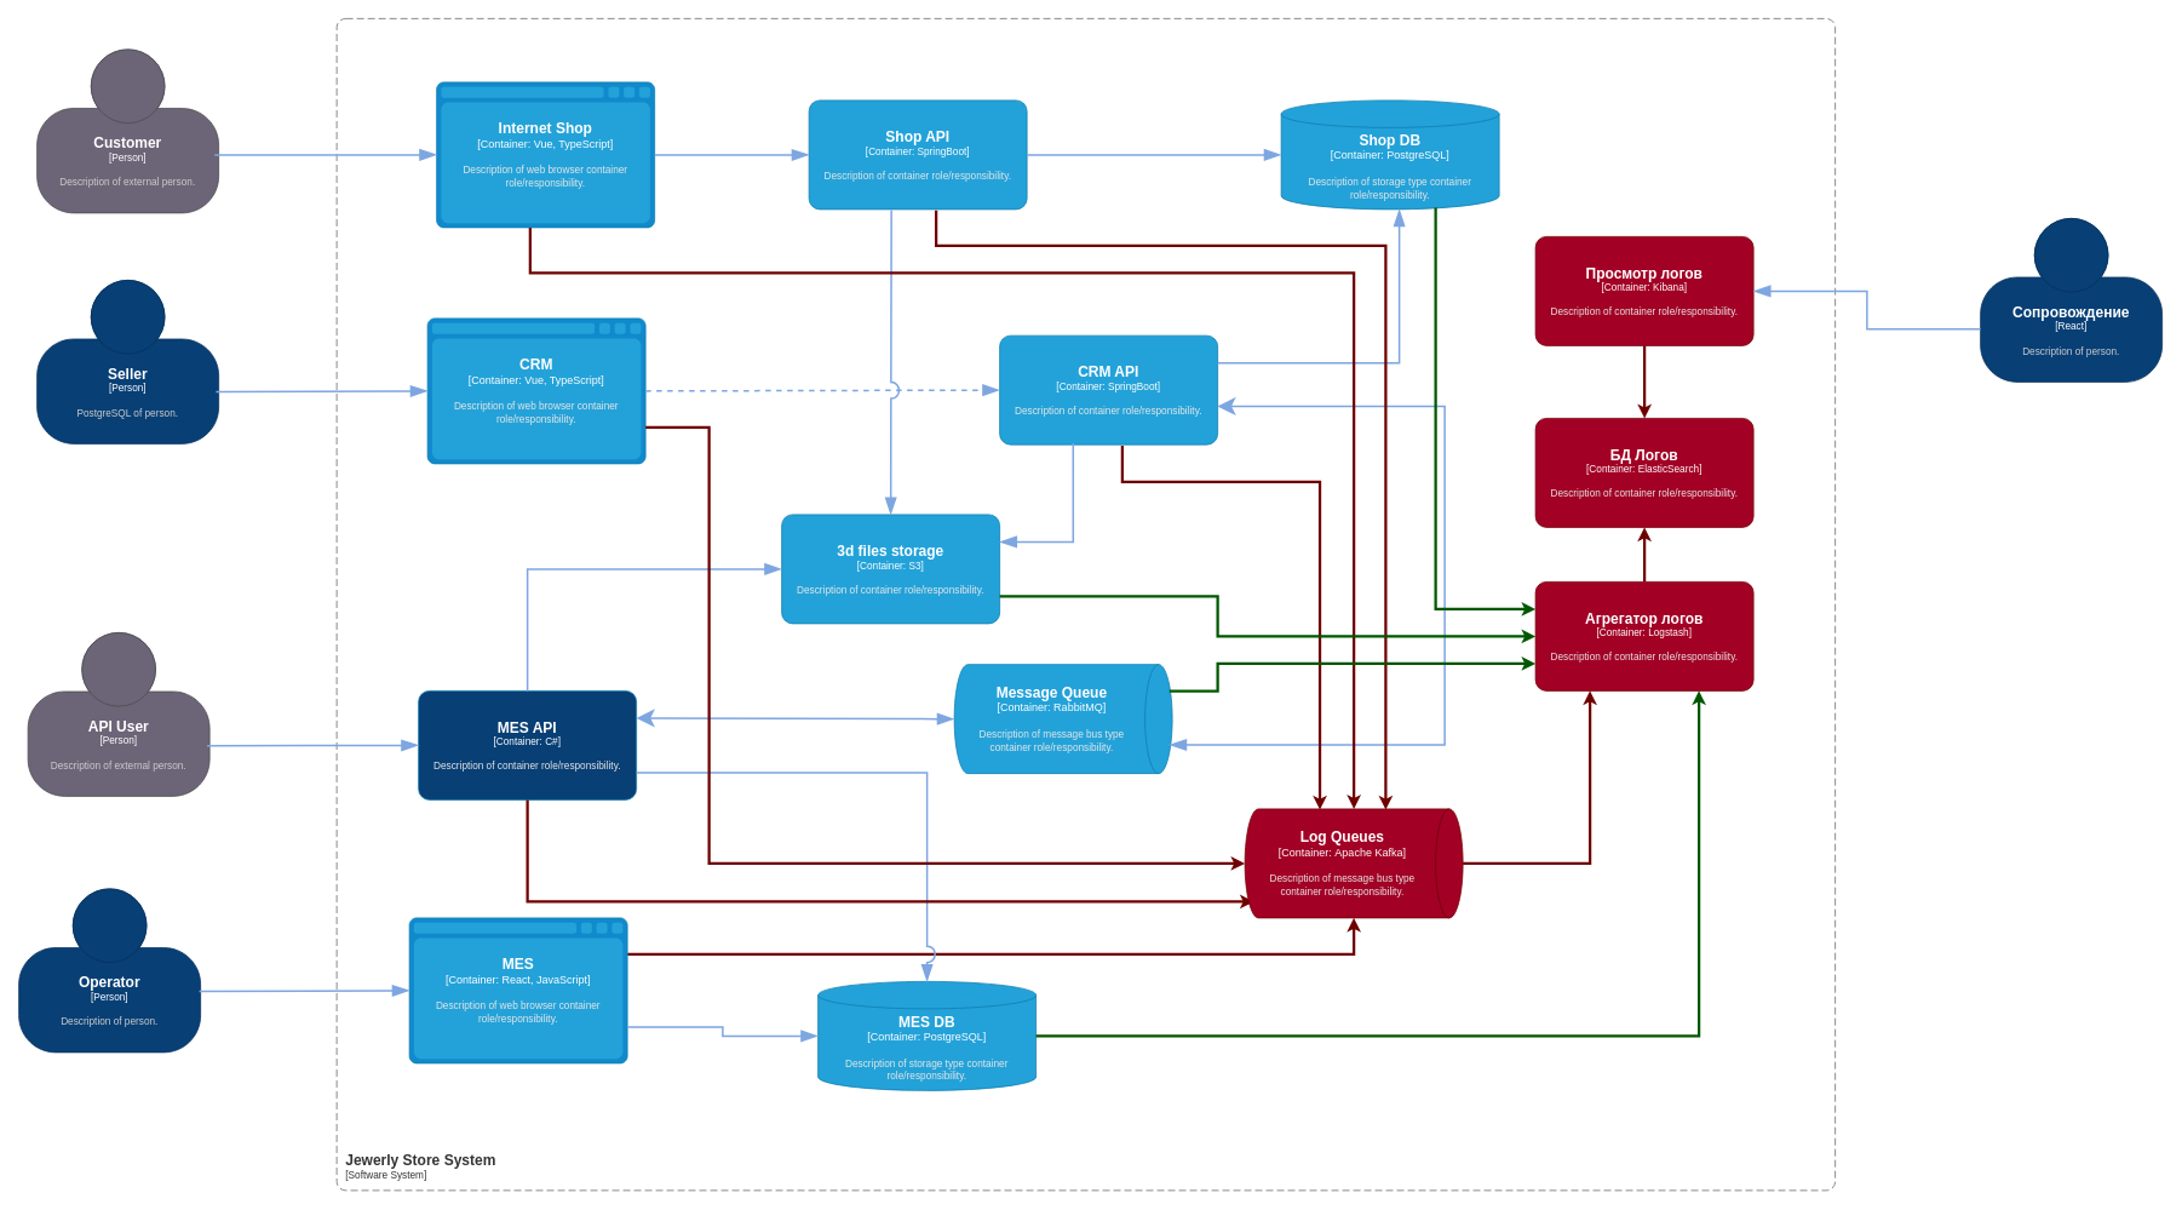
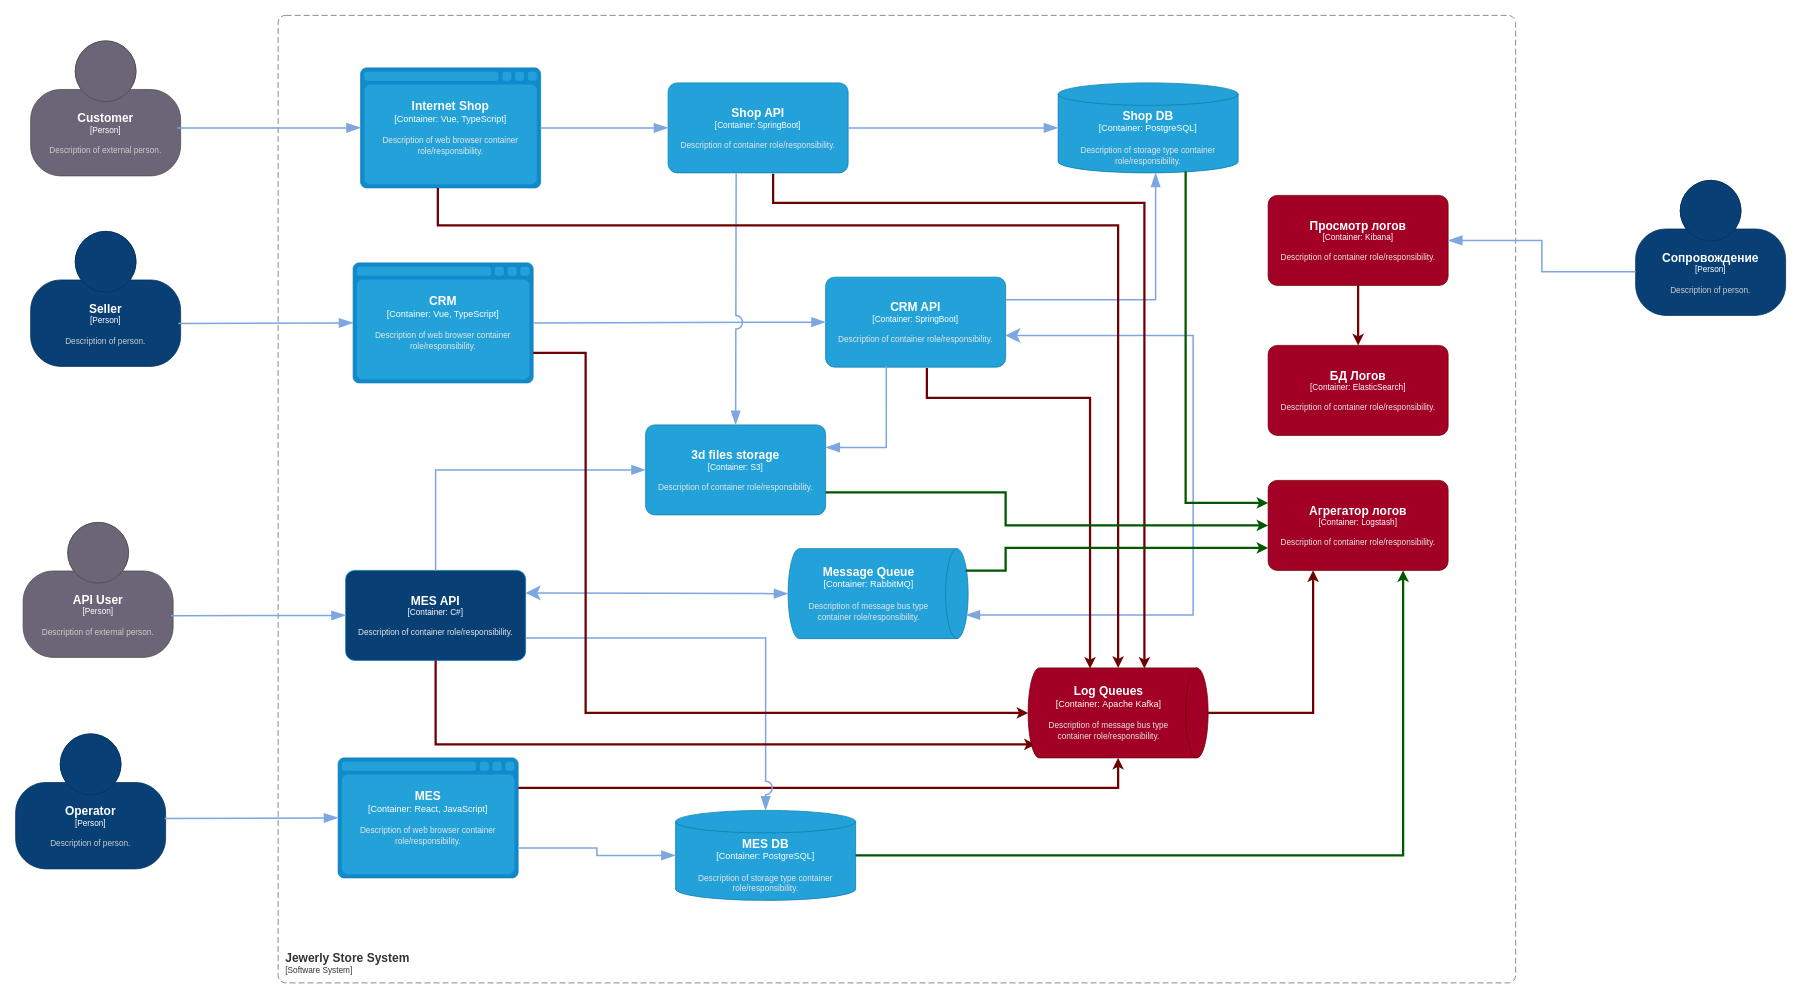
- <mxCell id="49" value="&lt;font style=&quot;font-size: 16px&quot;&gt;&lt;b&gt;Сопровождение&lt;/b&gt;&lt;/font&gt;&lt;div&gt;[React]&lt;/div&gt;&lt;br&gt;&lt;div&gt;&lt;font style=&quot;font-size: 11px&quot;&gt;&lt;font color=&quot;#cccccc&quot;&gt;Description of person.&lt;/font&gt;&lt;/div&gt;" style="html=1;fontSize=11;dashed=0;whiteSpace=wrap;fillColor=#083F75;strokeColor=#06315C;fontColor=#ffffff;shape=mxgraph.c4.person2;align=center;metaEdit=1;points=[[0.5,0,0],[1,0.5,0],[1,0.75,0],[0.75,1,0],[0.5,1,0],[0.25,1,0],[0,0.75,0],[0,0.5,0]];resizable=0;" vertex="1" parent="1"><mxGeometry x="2180" y="240" width="200" height="180" as="geometry" /></mxCell>
+ <mxCell id="49" value="&lt;font style=&quot;font-size: 16px&quot;&gt;&lt;b&gt;Сопровождение&lt;/b&gt;&lt;/font&gt;&lt;div&gt;[Person]&lt;/div&gt;&lt;br&gt;&lt;div&gt;&lt;font style=&quot;font-size: 11px&quot;&gt;&lt;font color=&quot;#cccccc&quot;&gt;Description of person.&lt;/font&gt;&lt;/div&gt;" style="html=1;fontSize=11;dashed=0;whiteSpace=wrap;fillColor=#083F75;strokeColor=#06315C;fontColor=#ffffff;shape=mxgraph.c4.person2;align=center;metaEdit=1;points=[[0.5,0,0],[1,0.5,0],[1,0.75,0],[0.75,1,0],[0.5,1,0],[0.25,1,0],[0,0.75,0],[0,0.5,0]];resizable=0;" vertex="1" parent="1"><mxGeometry x="2180" y="240" width="200" height="180" as="geometry" /></mxCell>
- <mxCell id="21" value="" style="endArrow=blockThin;html=1;fontSize=10;fontColor=#404040;strokeWidth=2;endFill=1;strokeColor=#7EA6E0;elbow=vertical;metaEdit=1;endSize=14;startSize=14;jumpStyle=arc;jumpSize=16;rounded=0;edgeStyle=orthogonalEdgeStyle;exitX=1;exitY=0.5;exitDx=0;exitDy=0;exitPerimeter=0;entryX=0;entryY=0.5;entryDx=0;entryDy=0;entryPerimeter=0;dashed=1;" parent="1" source="13" target="20" edge="1"><mxGeometry width="240" relative="1" as="geometry"><mxPoint x="740" y="380" as="sourcePoint" /><mxPoint x="950" y="430" as="targetPoint" /></mxGeometry></mxCell>
+ <mxCell id="21" value="" style="endArrow=blockThin;html=1;fontSize=10;fontColor=#404040;strokeWidth=2;endFill=1;strokeColor=#7EA6E0;elbow=vertical;metaEdit=1;endSize=14;startSize=14;jumpStyle=arc;jumpSize=16;rounded=0;edgeStyle=orthogonalEdgeStyle;exitX=1;exitY=0.5;exitDx=0;exitDy=0;exitPerimeter=0;entryX=0;entryY=0.5;entryDx=0;entryDy=0;entryPerimeter=0;" parent="1" source="13" target="20" edge="1"><mxGeometry width="240" relative="1" as="geometry"><mxPoint x="740" y="380" as="sourcePoint" /><mxPoint x="950" y="430" as="targetPoint" /></mxGeometry></mxCell>
- <mxCell id="4" value="&lt;font style=&quot;font-size: 16px&quot;&gt;&lt;b&gt;Seller&lt;/b&gt;&lt;/font&gt;&lt;div&gt;[Person]&lt;/div&gt;&lt;br&gt;&lt;div&gt;&lt;font style=&quot;font-size: 11px&quot;&gt;&lt;font color=&quot;#cccccc&quot;&gt;PostgreSQL of person.&lt;/font&gt;&lt;/div&gt;" style="html=1;fontSize=11;dashed=0;whiteSpace=wrap;fillColor=#083F75;strokeColor=#06315C;fontColor=#ffffff;shape=mxgraph.c4.person2;align=center;metaEdit=1;points=[[0.5,0,0],[1,0.5,0],[1,0.75,0],[0.75,1,0],[0.5,1,0],[0.25,1,0],[0,0.75,0],[0,0.5,0]];resizable=0;" parent="1" vertex="1"><mxGeometry x="40" y="308" width="200" height="180" as="geometry" /></mxCell>
+ <mxCell id="4" value="&lt;font style=&quot;font-size: 16px&quot;&gt;&lt;b&gt;Seller&lt;/b&gt;&lt;/font&gt;&lt;div&gt;[Person]&lt;/div&gt;&lt;br&gt;&lt;div&gt;&lt;font style=&quot;font-size: 11px&quot;&gt;&lt;font color=&quot;#cccccc&quot;&gt;Description of person.&lt;/font&gt;&lt;/div&gt;" style="html=1;fontSize=11;dashed=0;whiteSpace=wrap;fillColor=#083F75;strokeColor=#06315C;fontColor=#ffffff;shape=mxgraph.c4.person2;align=center;metaEdit=1;points=[[0.5,0,0],[1,0.5,0],[1,0.75,0],[0.75,1,0],[0.5,1,0],[0.25,1,0],[0,0.75,0],[0,0.5,0]];resizable=0;" parent="1" vertex="1"><mxGeometry x="40" y="308" width="200" height="180" as="geometry" /></mxCell>
- <mxCell id="45" style="rounded=0;orthogonalLoop=1;jettySize=auto;html=1;entryX=0.5;entryY=1;entryDx=0;entryDy=0;entryPerimeter=0;exitX=0.5;exitY=0;exitDx=0;exitDy=0;exitPerimeter=0;fillColor=#a20025;strokeColor=#6F0000;endArrow=classic;endFill=1;strokeWidth=3;" edge="1" parent="1" source="43" target="44"><mxGeometry relative="1" as="geometry"><mxPoint x="1700" y="960" as="targetPoint" /><mxPoint x="1620" y="960" as="sourcePoint" /></mxGeometry></mxCell>
